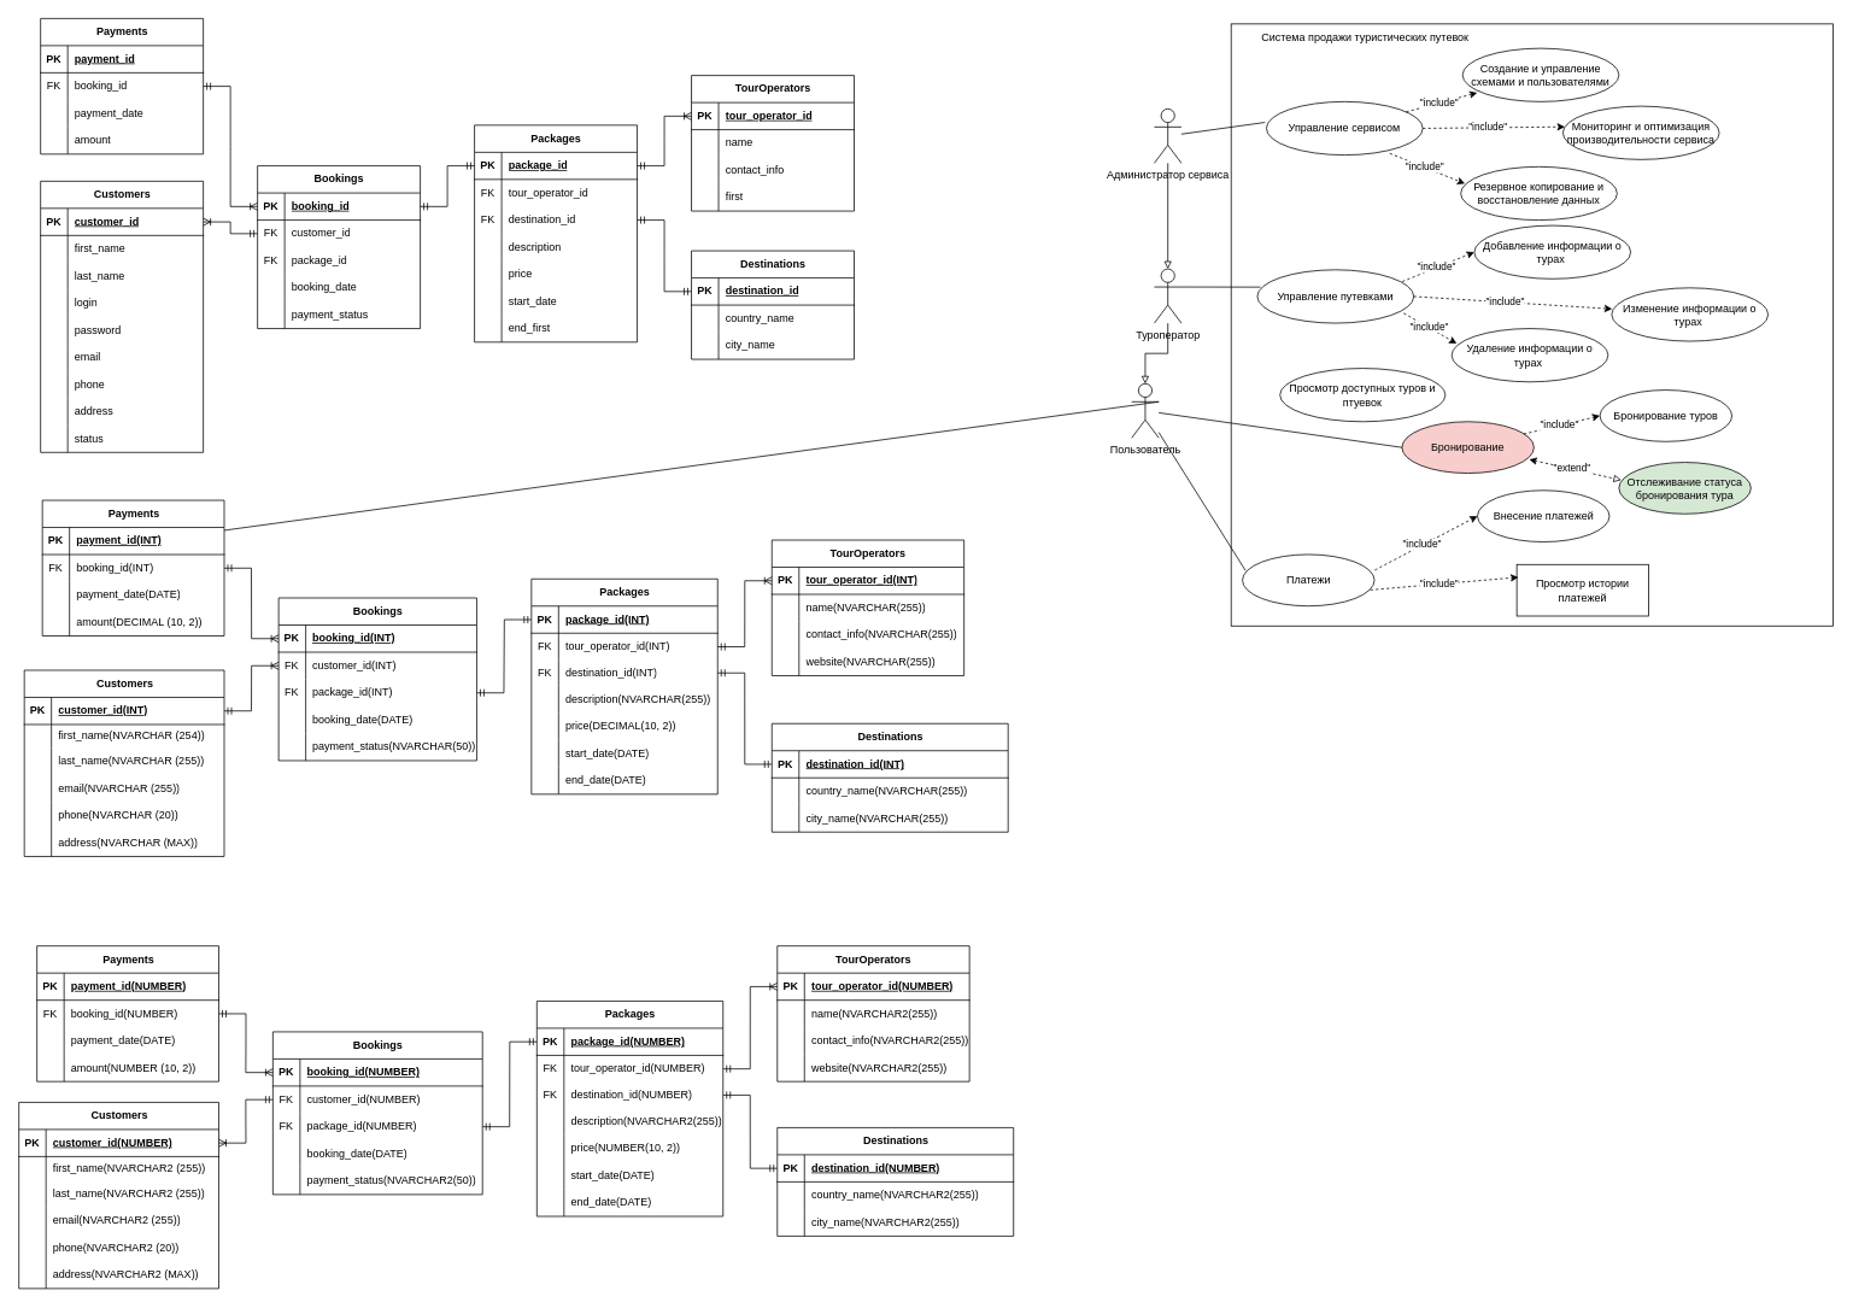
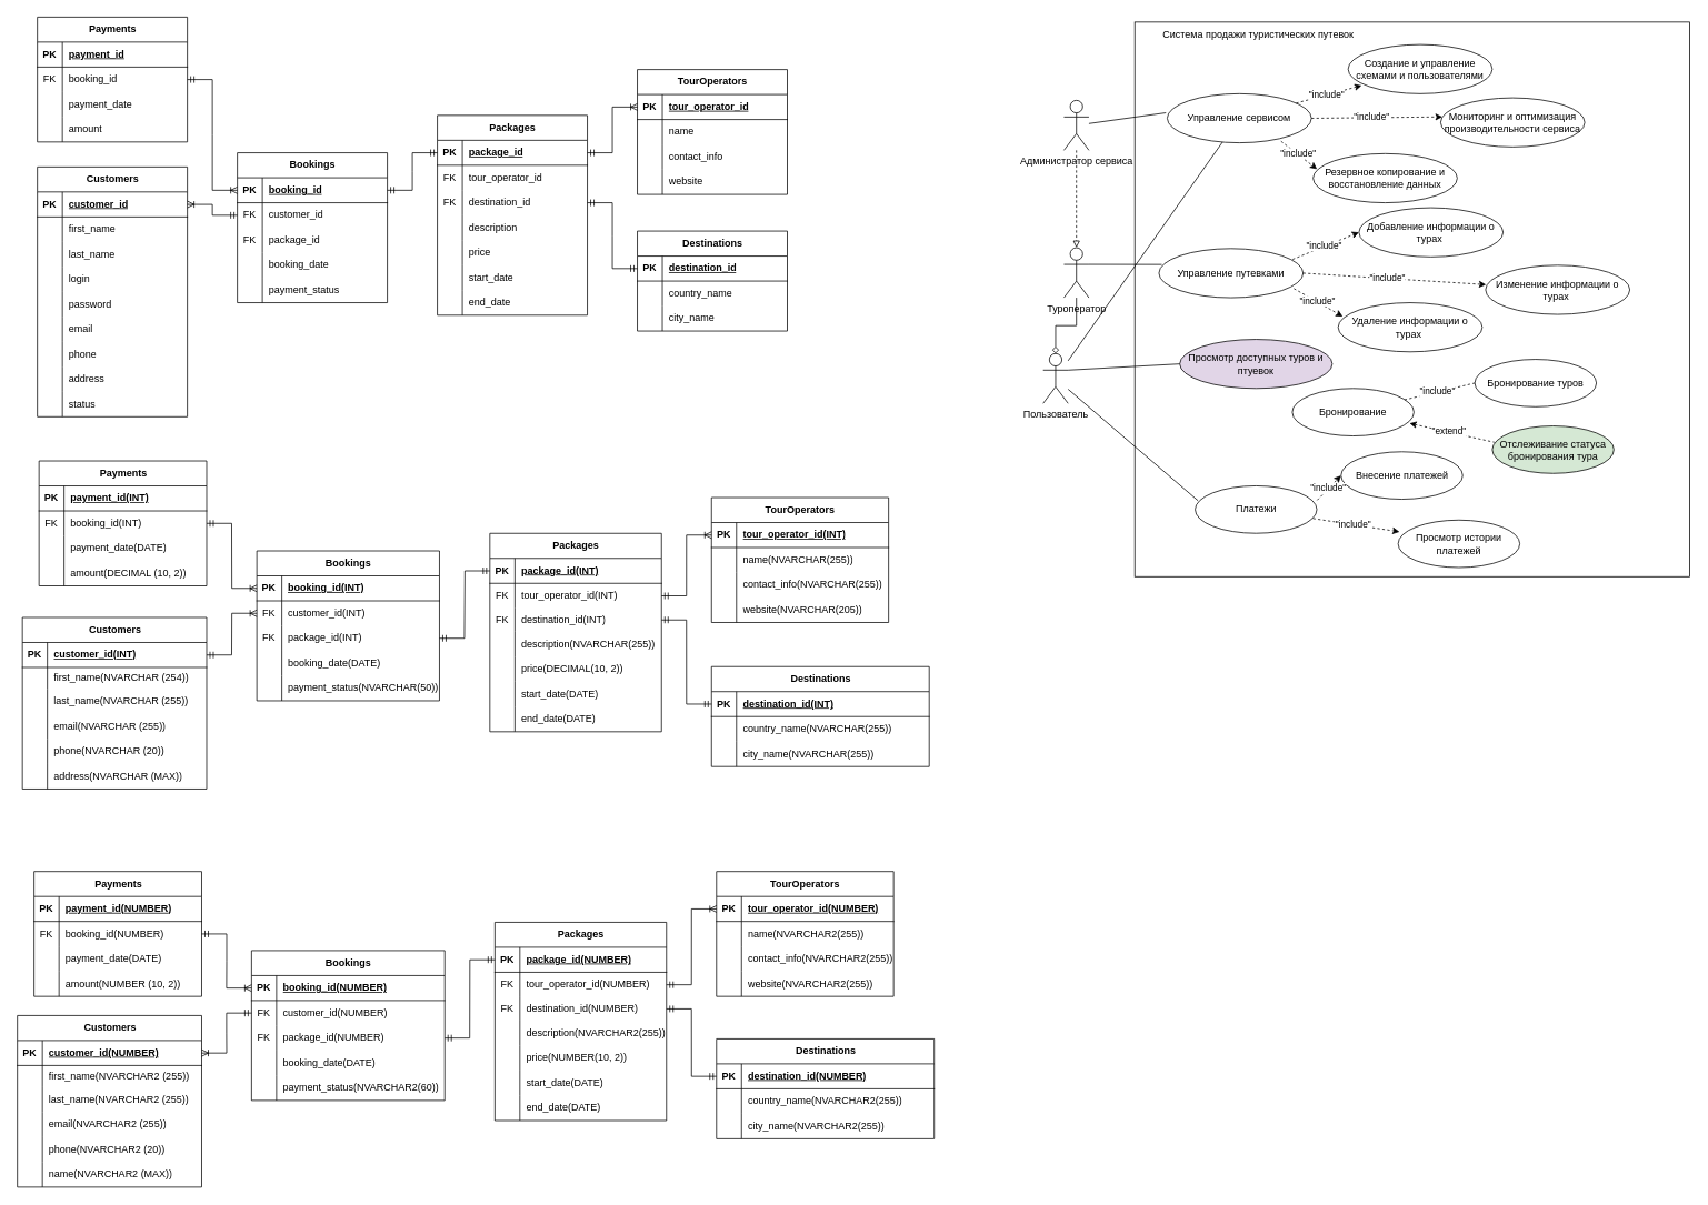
- <mxCell id="301" value="Резервное копирование и восстановление данных" style="ellipse;whiteSpace=wrap;html=1;" parent="1" vertex="1"><mxGeometry x="1615" y="184" width="173" height="59" as="geometry" /></mxCell>
+ <mxCell id="301" value="Резервное копирование и восстановление данных" style="ellipse;whiteSpace=wrap;html=1;" parent="1" vertex="1"><mxGeometry x="1575" y="184" width="173" height="59" as="geometry" /></mxCell>
- <mxCell id="96" value="first" style="shape=partialRectangle;connectable=0;fillColor=none;top=0;left=0;bottom=0;right=0;align=left;spacingLeft=6;overflow=hidden;whiteSpace=wrap;html=1;" parent="94" vertex="1"><mxGeometry x="30" width="150" height="30" as="geometry"><mxRectangle width="150" height="30" as="alternateBounds" /></mxGeometry></mxCell>
+ <mxCell id="96" value="website" style="shape=partialRectangle;connectable=0;fillColor=none;top=0;left=0;bottom=0;right=0;align=left;spacingLeft=6;overflow=hidden;whiteSpace=wrap;html=1;" parent="94" vertex="1"><mxGeometry x="30" width="150" height="30" as="geometry"><mxRectangle width="150" height="30" as="alternateBounds" /></mxGeometry></mxCell>
- <mxCell id="352" style="edgeStyle=orthogonalEdgeStyle;rounded=0;orthogonalLoop=1;jettySize=auto;html=1;entryX=0.5;entryY=0;entryDx=0;entryDy=0;entryPerimeter=0;endArrow=block;endFill=0;" parent="1" source="298" target="310" edge="1"><mxGeometry relative="1" as="geometry" /></mxCell>
+ <mxCell id="352" style="edgeStyle=orthogonalEdgeStyle;rounded=0;orthogonalLoop=1;jettySize=auto;html=1;entryX=0.5;entryY=0;entryDx=0;entryDy=0;entryPerimeter=0;endArrow=block;endFill=0;dashed=1;" parent="1" source="298" target="310" edge="1"><mxGeometry relative="1" as="geometry" /></mxCell>
- <mxCell id="24" value="end_first" style="shape=partialRectangle;connectable=0;fillColor=none;top=0;left=0;bottom=0;right=0;align=left;spacingLeft=6;overflow=hidden;whiteSpace=wrap;html=1;" parent="22" vertex="1"><mxGeometry x="30" width="150" height="30" as="geometry"><mxRectangle width="150" height="30" as="alternateBounds" /></mxGeometry></mxCell>
+ <mxCell id="24" value="end_date" style="shape=partialRectangle;connectable=0;fillColor=none;top=0;left=0;bottom=0;right=0;align=left;spacingLeft=6;overflow=hidden;whiteSpace=wrap;html=1;" parent="22" vertex="1"><mxGeometry x="30" width="150" height="30" as="geometry"><mxRectangle width="150" height="30" as="alternateBounds" /></mxGeometry></mxCell>
- <mxCell id="353" style="edgeStyle=orthogonalEdgeStyle;rounded=0;orthogonalLoop=1;jettySize=auto;html=1;entryX=0.5;entryY=0;entryDx=0;entryDy=0;entryPerimeter=0;endArrow=block;endFill=0;" parent="1" source="310" target="322" edge="1"><mxGeometry relative="1" as="geometry" /></mxCell>
+ <mxCell id="353" style="edgeStyle=orthogonalEdgeStyle;rounded=0;orthogonalLoop=1;jettySize=auto;html=1;entryX=0.5;entryY=0;entryDx=0;entryDy=0;entryPerimeter=0;endArrow=diamond;endFill=0;" parent="1" source="310" target="322" edge="1"><mxGeometry relative="1" as="geometry" /></mxCell>
- <mxCell id="323" value="Просмотр доступных туров и птуевок" style="ellipse;whiteSpace=wrap;html=1;" parent="1" vertex="1"><mxGeometry x="1415" y="407" width="183" height="59" as="geometry" /></mxCell>
+ <mxCell id="323" value="Просмотр доступных туров и птуевок" style="ellipse;whiteSpace=wrap;html=1;fillColor=#e1d5e7;" parent="1" vertex="1"><mxGeometry x="1415" y="407" width="183" height="59" as="geometry" /></mxCell>
- <mxCell id="327" value="" style="endArrow=classic;html=1;rounded=0;exitX=0.922;exitY=0.24;exitDx=0;exitDy=0;exitPerimeter=0;entryX=0;entryY=0.5;entryDx=0;entryDy=0;endFill=1;dashed=1;" parent="1" source="325" target="329" edge="1"><mxGeometry width="50" height="50" relative="1" as="geometry"><mxPoint x="1713" y="489" as="sourcePoint" /><mxPoint x="1772" y="523" as="targetPoint" /></mxGeometry></mxCell>
+ <mxCell id="327" value="" style="endArrow=none;html=1;rounded=0;exitX=0.922;exitY=0.24;exitDx=0;exitDy=0;exitPerimeter=0;entryX=0;entryY=0.5;entryDx=0;entryDy=0;endFill=1;dashed=1;" parent="1" source="325" target="329" edge="1"><mxGeometry width="50" height="50" relative="1" as="geometry"><mxPoint x="1713" y="489" as="sourcePoint" /><mxPoint x="1772" y="523" as="targetPoint" /></mxGeometry></mxCell>
- <mxCell id="326" value="" style="endArrow=none;html=1;rounded=0;entryX=0;entryY=0.5;entryDx=0;entryDy=0;" parent="1" source="322" target="325" edge="1"><mxGeometry width="50" height="50" relative="1" as="geometry"><mxPoint x="1448" y="457" as="sourcePoint" /><mxPoint x="1498" y="407" as="targetPoint" /></mxGeometry></mxCell>
+ <mxCell id="326" value="" style="endArrow=none;html=1;rounded=0;" parent="1" source="322" target="302" edge="1"><mxGeometry width="50" height="50" relative="1" as="geometry"><mxPoint x="1448" y="457" as="sourcePoint" /><mxPoint x="1498" y="407" as="targetPoint" /></mxGeometry></mxCell>
- <mxCell id="325" value="Бронирование" style="ellipse;whiteSpace=wrap;html=1;fillColor=#f8cecc;" parent="1" vertex="1"><mxGeometry x="1550" y="466" width="146" height="57" as="geometry" /></mxCell>
+ <mxCell id="325" value="Бронирование" style="ellipse;whiteSpace=wrap;html=1;" parent="1" vertex="1"><mxGeometry x="1550" y="466" width="146" height="57" as="geometry" /></mxCell>
- <mxCell id="324" value="" style="endArrow=none;html=1;rounded=0;exitX=1;exitY=0.333;exitDx=0;exitDy=0;exitPerimeter=0;" parent="1" source="322" target="207" edge="1"><mxGeometry width="50" height="50" relative="1" as="geometry"><mxPoint x="1448" y="520" as="sourcePoint" /><mxPoint x="1498" y="470" as="targetPoint" /></mxGeometry></mxCell>
+ <mxCell id="324" value="" style="endArrow=none;html=1;rounded=0;exitX=1;exitY=0.333;exitDx=0;exitDy=0;exitPerimeter=0;entryX=0;entryY=0.5;entryDx=0;entryDy=0;" parent="1" source="322" target="323" edge="1"><mxGeometry width="50" height="50" relative="1" as="geometry"><mxPoint x="1448" y="520" as="sourcePoint" /><mxPoint x="1498" y="470" as="targetPoint" /></mxGeometry></mxCell>
- <mxCell id="331" value="" style="endArrow=block;html=1;rounded=0;exitX=0.964;exitY=0.734;exitDx=0;exitDy=0;exitPerimeter=0;entryX=0.018;entryY=0.345;entryDx=0;entryDy=0;entryPerimeter=0;endFill=0;dashed=1;startArrow=classic;startFill=1;" parent="1" source="325" target="330" edge="1"><mxGeometry width="50" height="50" relative="1" as="geometry"><mxPoint x="1674" y="533" as="sourcePoint" /><mxPoint x="1733" y="567" as="targetPoint" /></mxGeometry></mxCell>
+ <mxCell id="331" value="" style="endArrow=none;html=1;rounded=0;exitX=0.964;exitY=0.734;exitDx=0;exitDy=0;exitPerimeter=0;entryX=0.018;entryY=0.345;entryDx=0;entryDy=0;entryPerimeter=0;endFill=0;dashed=1;startArrow=classic;startFill=1;" parent="1" source="325" target="330" edge="1"><mxGeometry width="50" height="50" relative="1" as="geometry"><mxPoint x="1674" y="533" as="sourcePoint" /><mxPoint x="1733" y="567" as="targetPoint" /></mxGeometry></mxCell>
- <mxCell id="335" value="Внесение платежей" style="ellipse;whiteSpace=wrap;html=1;" parent="1" vertex="1"><mxGeometry x="1633.5" y="542" width="146" height="57" as="geometry" /></mxCell>
+ <mxCell id="335" value="Внесение платежей" style="ellipse;whiteSpace=wrap;html=1;" parent="1" vertex="1"><mxGeometry x="1608.5" y="542" width="146" height="57" as="geometry" /></mxCell>
- <mxCell id="333" value="Платежи" style="ellipse;whiteSpace=wrap;html=1;" parent="1" vertex="1"><mxGeometry x="1373.5" y="612.92" width="146" height="57" as="geometry" /></mxCell>
+ <mxCell id="333" value="Платежи" style="ellipse;whiteSpace=wrap;html=1;" parent="1" vertex="1"><mxGeometry x="1433.5" y="582.92" width="146" height="57" as="geometry" /></mxCell>
- <mxCell id="336" value="Просмотр истории платежей" style="whiteSpace=wrap;html=1;rounded=0;" parent="1" vertex="1"><mxGeometry x="1677" y="624" width="146" height="57" as="geometry" /></mxCell>
+ <mxCell id="336" value="Просмотр истории платежей" style="ellipse;whiteSpace=wrap;html=1;" parent="1" vertex="1"><mxGeometry x="1677" y="624" width="146" height="57" as="geometry" /></mxCell>
- <mxCell id="287" value="website(NVARCHAR(255))" style="shape=partialRectangle;connectable=0;fillColor=none;top=0;left=0;bottom=0;right=0;align=left;spacingLeft=6;overflow=hidden;whiteSpace=wrap;html=1;" parent="285" vertex="1"><mxGeometry x="30" width="182.55" height="30" as="geometry"><mxRectangle width="182.55" height="30" as="alternateBounds" /></mxGeometry></mxCell>
+ <mxCell id="287" value="website(NVARCHAR(205))" style="shape=partialRectangle;connectable=0;fillColor=none;top=0;left=0;bottom=0;right=0;align=left;spacingLeft=6;overflow=hidden;whiteSpace=wrap;html=1;" parent="285" vertex="1"><mxGeometry x="30" width="182.55" height="30" as="geometry"><mxRectangle width="182.55" height="30" as="alternateBounds" /></mxGeometry></mxCell>
- <mxCell id="158" value="payment_status(NVARCHAR2(50))" style="shape=partialRectangle;connectable=0;fillColor=none;top=0;left=0;bottom=0;right=0;align=left;spacingLeft=6;overflow=hidden;whiteSpace=wrap;html=1;" parent="156" vertex="1"><mxGeometry x="30" width="201.833" height="30" as="geometry"><mxRectangle width="201.833" height="30" as="alternateBounds" /></mxGeometry></mxCell>
+ <mxCell id="158" value="payment_status(NVARCHAR2(60))" style="shape=partialRectangle;connectable=0;fillColor=none;top=0;left=0;bottom=0;right=0;align=left;spacingLeft=6;overflow=hidden;whiteSpace=wrap;html=1;" parent="156" vertex="1"><mxGeometry x="30" width="201.833" height="30" as="geometry"><mxRectangle width="201.833" height="30" as="alternateBounds" /></mxGeometry></mxCell>
- <mxCell id="142" value="address(NVARCHAR2 (MAX))" style="shape=partialRectangle;connectable=0;fillColor=none;top=0;left=0;bottom=0;right=0;align=left;spacingLeft=6;overflow=hidden;whiteSpace=wrap;html=1;" parent="140" vertex="1"><mxGeometry x="30" width="191.15" height="30" as="geometry"><mxRectangle width="191.15" height="30" as="alternateBounds" /></mxGeometry></mxCell>
+ <mxCell id="142" value="name(NVARCHAR2 (MAX))" style="shape=partialRectangle;connectable=0;fillColor=none;top=0;left=0;bottom=0;right=0;align=left;spacingLeft=6;overflow=hidden;whiteSpace=wrap;html=1;" parent="140" vertex="1"><mxGeometry x="30" width="191.15" height="30" as="geometry"><mxRectangle width="191.15" height="30" as="alternateBounds" /></mxGeometry></mxCell>
